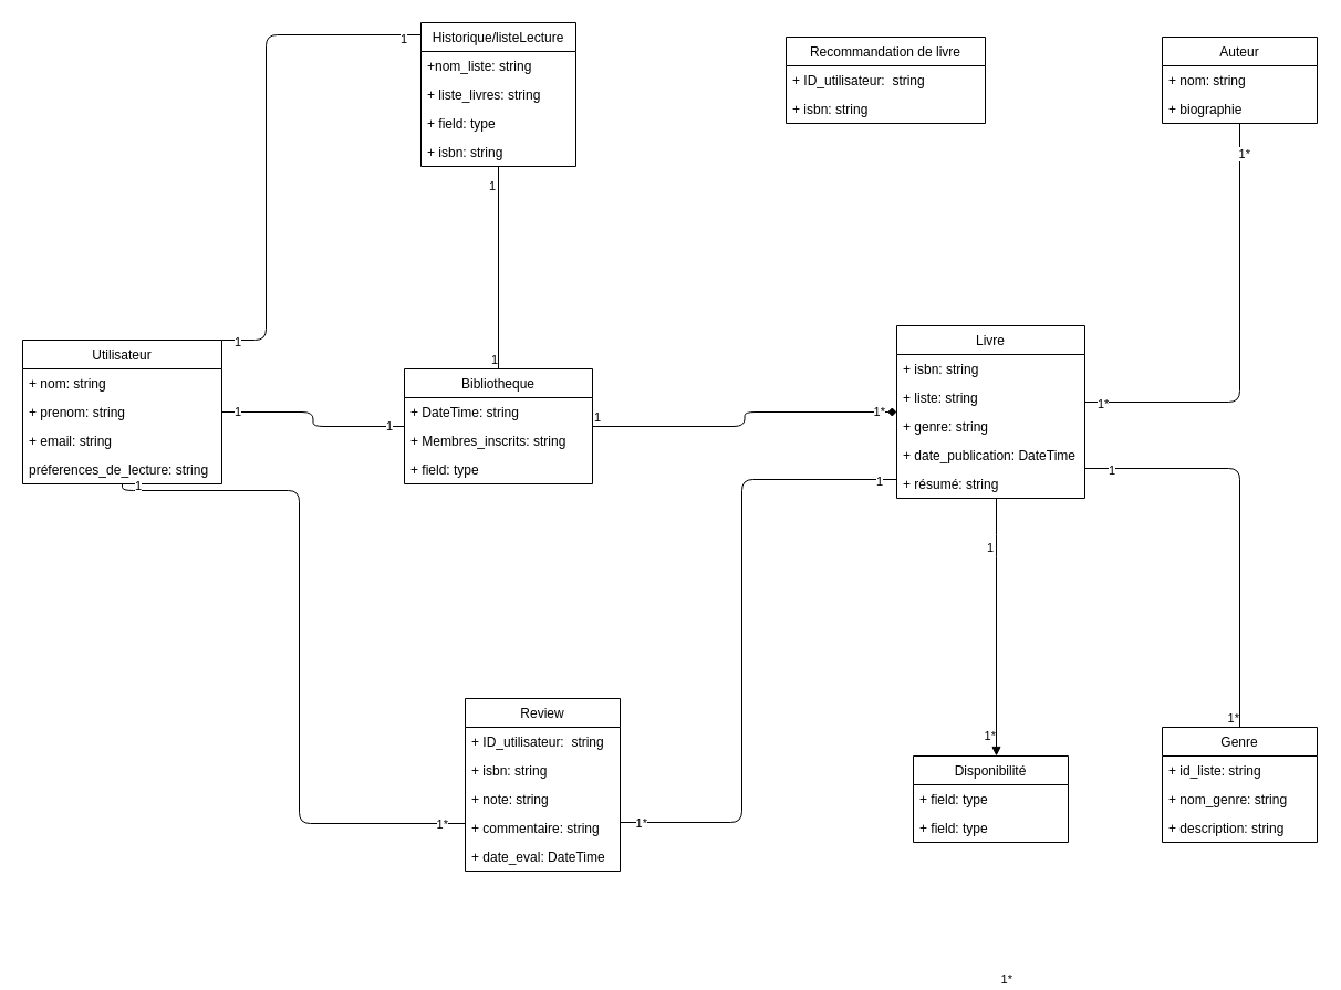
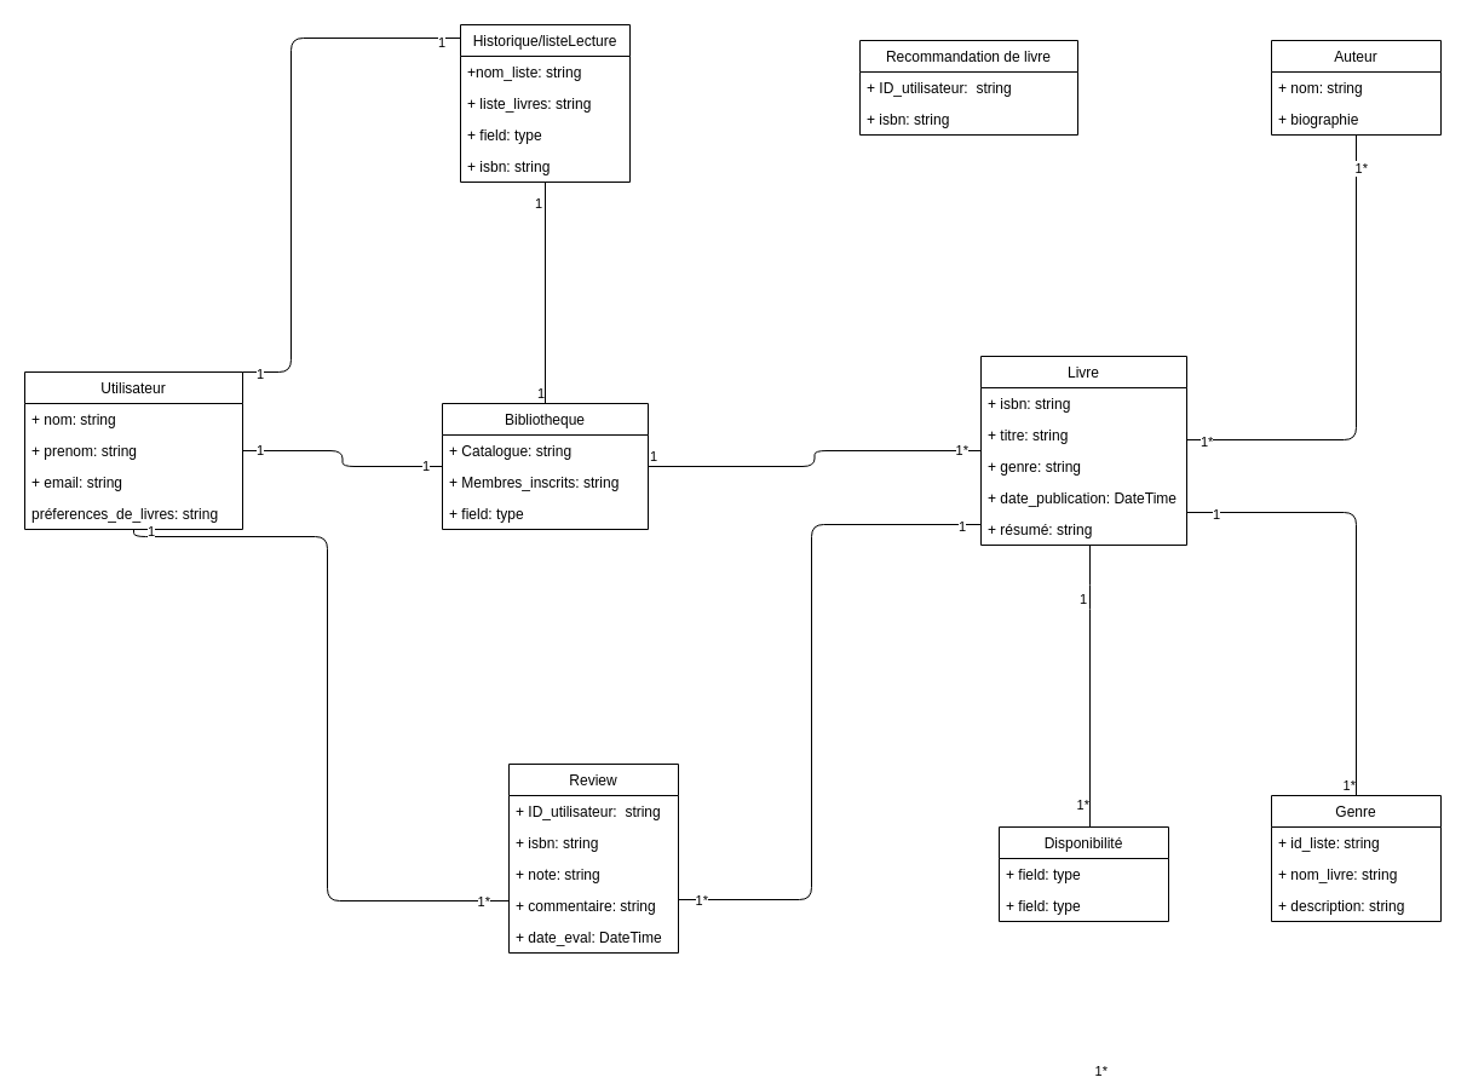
- <mxCell id="4" value="+ liste: string" style="text;strokeColor=none;fillColor=none;align=left;verticalAlign=top;spacingLeft=4;spacingRight=4;overflow=hidden;rotatable=0;points=[[0,0.5],[1,0.5]];portConstraint=eastwest;" parent="2" vertex="1"><mxGeometry y="52" width="170" height="26" as="geometry" /></mxCell>
+ <mxCell id="4" value="+ titre: string" style="text;strokeColor=none;fillColor=none;align=left;verticalAlign=top;spacingLeft=4;spacingRight=4;overflow=hidden;rotatable=0;points=[[0,0.5],[1,0.5]];portConstraint=eastwest;" parent="2" vertex="1"><mxGeometry y="52" width="170" height="26" as="geometry" /></mxCell>
- <mxCell id="9" value="+ DateTime: string" style="text;strokeColor=none;fillColor=none;align=left;verticalAlign=top;spacingLeft=4;spacingRight=4;overflow=hidden;rotatable=0;points=[[0,0.5],[1,0.5]];portConstraint=eastwest;" parent="8" vertex="1"><mxGeometry y="26" width="170" height="26" as="geometry" /></mxCell>
+ <mxCell id="9" value="+ Catalogue: string" style="text;strokeColor=none;fillColor=none;align=left;verticalAlign=top;spacingLeft=4;spacingRight=4;overflow=hidden;rotatable=0;points=[[0,0.5],[1,0.5]];portConstraint=eastwest;" parent="8" vertex="1"><mxGeometry y="26" width="170" height="26" as="geometry" /></mxCell>
- <mxCell id="44" value="" style="endArrow=diamond;html=1;edgeStyle=orthogonalEdgeStyle;" parent="1" source="8" target="2" edge="1"><mxGeometry relative="1" as="geometry"><mxPoint x="290" y="425" as="sourcePoint" /><mxPoint x="450" y="425" as="targetPoint" /></mxGeometry></mxCell>
+ <mxCell id="44" value="" style="endArrow=none;html=1;edgeStyle=orthogonalEdgeStyle;" parent="1" source="8" target="2" edge="1"><mxGeometry relative="1" as="geometry"><mxPoint x="290" y="425" as="sourcePoint" /><mxPoint x="450" y="425" as="targetPoint" /></mxGeometry></mxCell>
- <mxCell id="19" value="préferences_de_lecture: string" style="text;strokeColor=none;fillColor=none;align=left;verticalAlign=top;spacingLeft=4;spacingRight=4;overflow=hidden;rotatable=0;points=[[0,0.5],[1,0.5]];portConstraint=eastwest;" parent="15" vertex="1"><mxGeometry y="104" width="180" height="26" as="geometry" /></mxCell>
+ <mxCell id="19" value="préferences_de_livres: string" style="text;strokeColor=none;fillColor=none;align=left;verticalAlign=top;spacingLeft=4;spacingRight=4;overflow=hidden;rotatable=0;points=[[0,0.5],[1,0.5]];portConstraint=eastwest;" parent="15" vertex="1"><mxGeometry y="104" width="180" height="26" as="geometry" /></mxCell>
- <mxCell id="68" value="" style="endArrow=block;html=1;edgeStyle=orthogonalEdgeStyle;" parent="1" source="2" target="20" edge="1"><mxGeometry relative="1" as="geometry"><mxPoint x="905" y="450" as="sourcePoint" /><mxPoint x="905" y="657" as="targetPoint" /><Array as="points"><mxPoint x="900" y="493" /><mxPoint x="900" y="493" /></Array></mxGeometry></mxCell>
+ <mxCell id="68" value="" style="endArrow=none;html=1;edgeStyle=orthogonalEdgeStyle;" parent="1" source="2" target="20" edge="1"><mxGeometry relative="1" as="geometry"><mxPoint x="905" y="450" as="sourcePoint" /><mxPoint x="905" y="657" as="targetPoint" /><Array as="points"><mxPoint x="900" y="493" /><mxPoint x="900" y="493" /></Array></mxGeometry></mxCell>
- <mxCell id="34" value="+ nom_genre: string" style="text;strokeColor=none;fillColor=none;align=left;verticalAlign=top;spacingLeft=4;spacingRight=4;overflow=hidden;rotatable=0;points=[[0,0.5],[1,0.5]];portConstraint=eastwest;" parent="32" vertex="1"><mxGeometry y="52" width="140" height="26" as="geometry" /></mxCell>
+ <mxCell id="34" value="+ nom_livre: string" style="text;strokeColor=none;fillColor=none;align=left;verticalAlign=top;spacingLeft=4;spacingRight=4;overflow=hidden;rotatable=0;points=[[0,0.5],[1,0.5]];portConstraint=eastwest;" parent="32" vertex="1"><mxGeometry y="52" width="140" height="26" as="geometry" /></mxCell>
